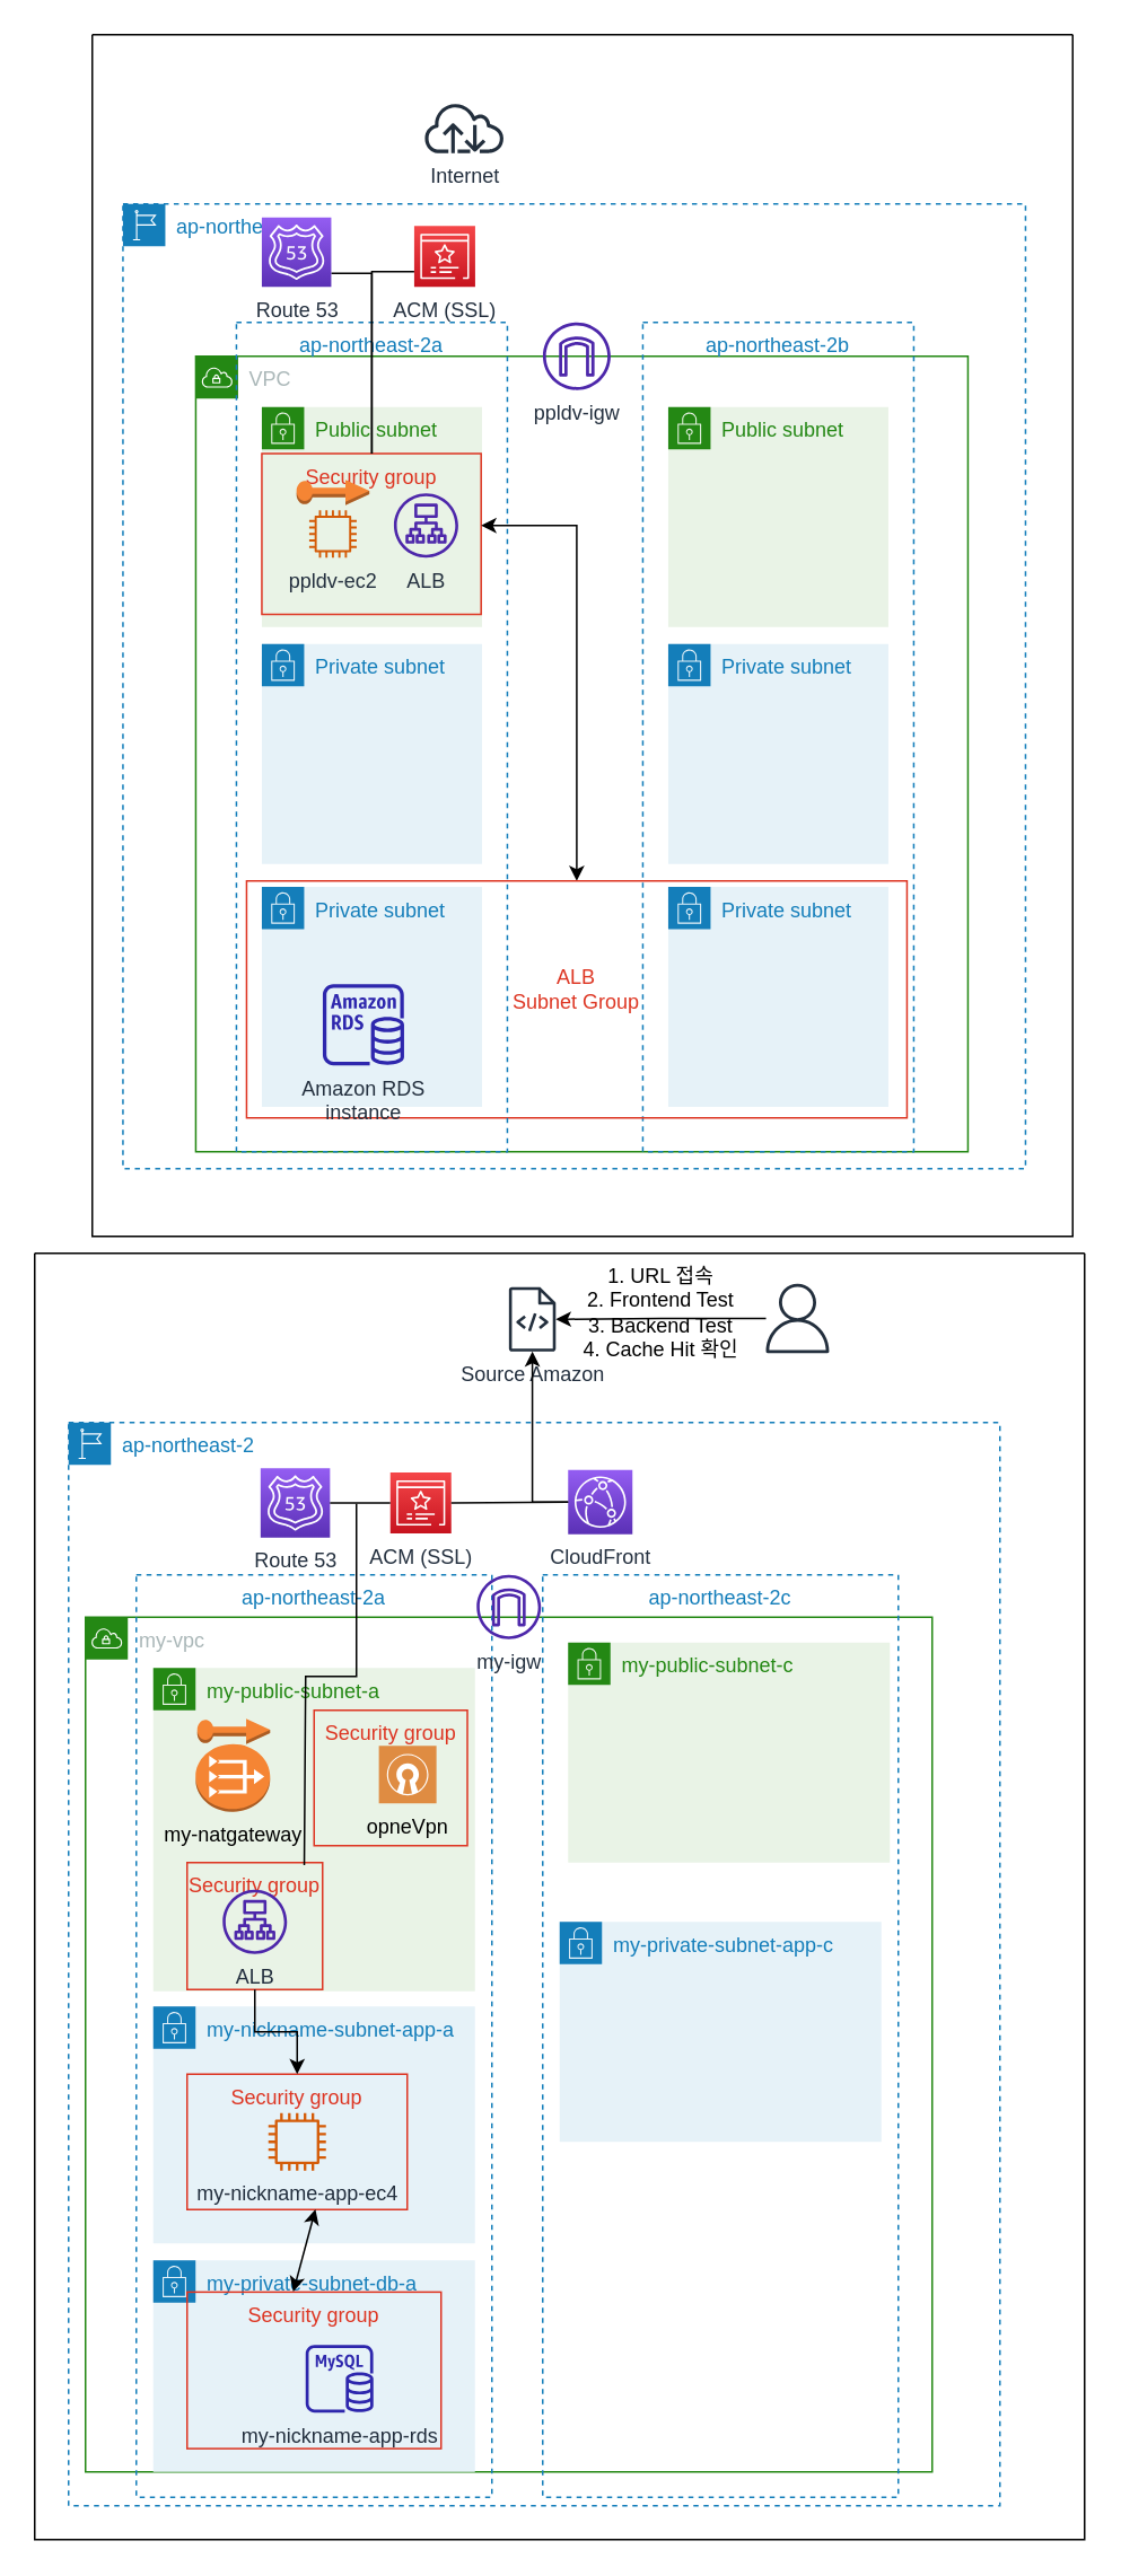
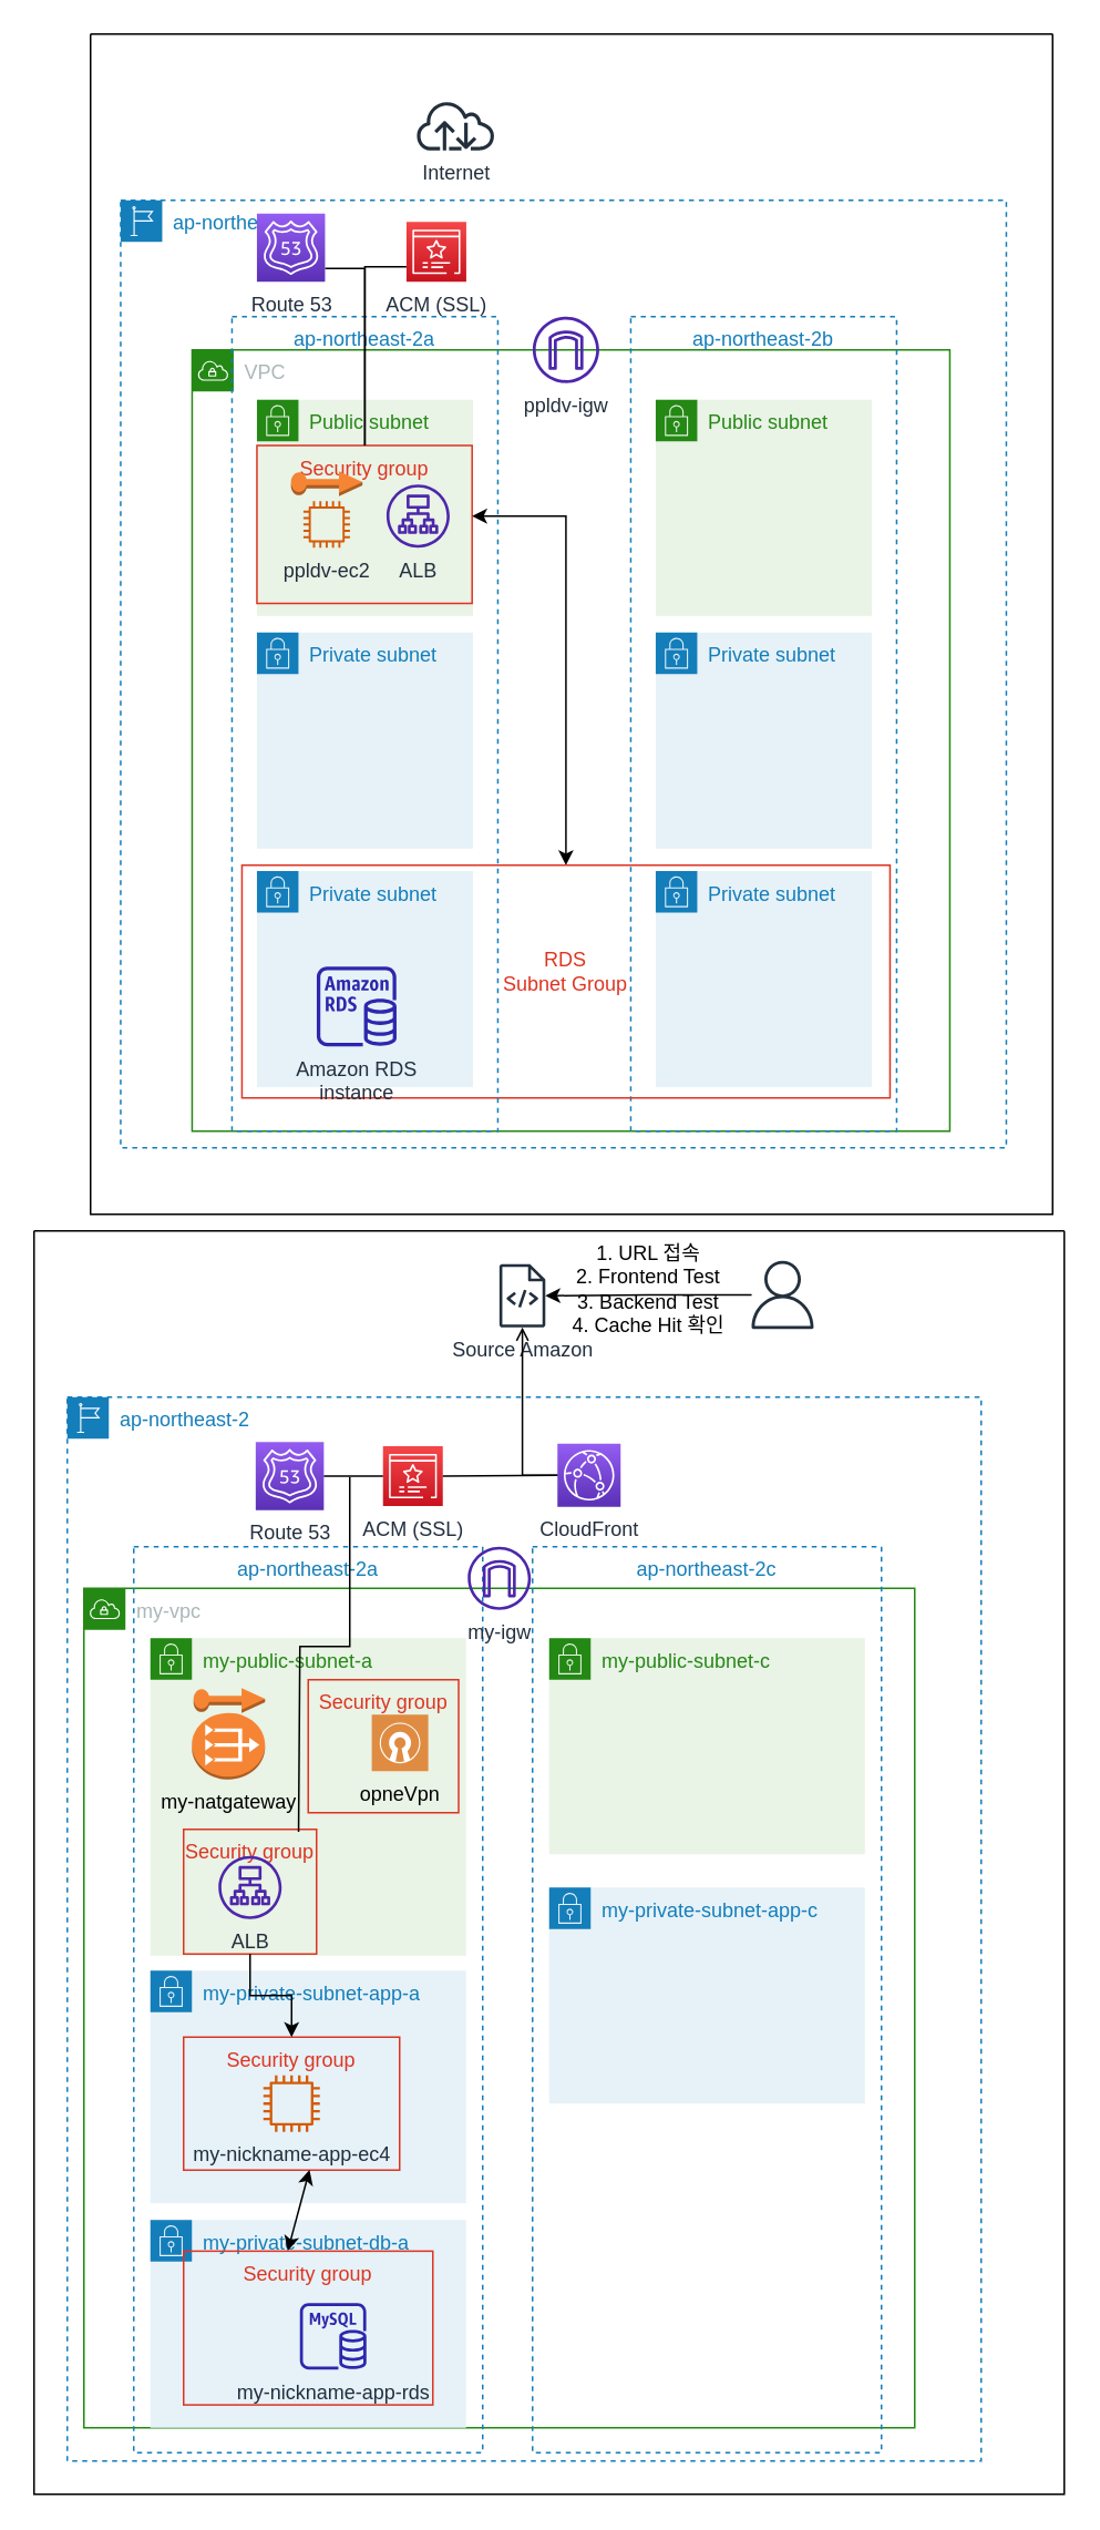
- <mxCell id="15" value="&lt;br&gt;&lt;br&gt;&lt;br&gt;ALB&lt;br&gt;Subnet Group" style="fillColor=none;strokeColor=#DD3522;verticalAlign=top;fontStyle=0;fontColor=#DD3522;whiteSpace=wrap;html=1;" vertex="1" parent="4"><mxGeometry x="30" y="310" width="390" height="140" as="geometry" /></mxCell>
+ <mxCell id="15" value="&lt;br&gt;&lt;br&gt;&lt;br&gt;RDS&lt;br&gt;Subnet Group" style="fillColor=none;strokeColor=#DD3522;verticalAlign=top;fontStyle=0;fontColor=#DD3522;whiteSpace=wrap;html=1;" vertex="1" parent="4"><mxGeometry x="30" y="310" width="390" height="140" as="geometry" /></mxCell>
- <mxCell id="59" style="edgeStyle=orthogonalEdgeStyle;rounded=0;orthogonalLoop=1;jettySize=auto;html=1;" edge="1" parent="26" source="52" target="55"><mxGeometry relative="1" as="geometry" /></mxCell>
+ <mxCell id="59" style="edgeStyle=orthogonalEdgeStyle;rounded=0;orthogonalLoop=1;jettySize=auto;html=1;endArrow=open;" edge="1" parent="26" source="52" target="55"><mxGeometry relative="1" as="geometry" /></mxCell>
- <mxCell id="41" value="my-public-subnet-c" style="points=[[0,0],[0.25,0],[0.5,0],[0.75,0],[1,0],[1,0.25],[1,0.5],[1,0.75],[1,1],[0.75,1],[0.5,1],[0.25,1],[0,1],[0,0.75],[0,0.5],[0,0.25]];outlineConnect=0;gradientColor=none;html=1;whiteSpace=wrap;fontSize=12;fontStyle=0;container=1;pointerEvents=0;collapsible=0;recursiveResize=0;shape=mxgraph.aws4.group;grIcon=mxgraph.aws4.group_security_group;grStroke=0;strokeColor=#248814;fillColor=#E9F3E6;verticalAlign=top;align=left;spacingLeft=30;fontColor=#248814;dashed=0;" vertex="1" parent="28"><mxGeometry x="285" y="15" width="190" height="130" as="geometry" /></mxCell>
+ <mxCell id="41" value="my-public-subnet-c" style="points=[[0,0],[0.25,0],[0.5,0],[0.75,0],[1,0],[1,0.25],[1,0.5],[1,0.75],[1,1],[0.75,1],[0.5,1],[0.25,1],[0,1],[0,0.75],[0,0.5],[0,0.25]];outlineConnect=0;gradientColor=none;html=1;whiteSpace=wrap;fontSize=12;fontStyle=0;container=1;pointerEvents=0;collapsible=0;recursiveResize=0;shape=mxgraph.aws4.group;grIcon=mxgraph.aws4.group_security_group;grStroke=0;strokeColor=#248814;fillColor=#E9F3E6;verticalAlign=top;align=left;spacingLeft=30;fontColor=#248814;dashed=0;" vertex="1" parent="28"><mxGeometry x="280" y="30" width="190" height="130" as="geometry" /></mxCell>
- <mxCell id="36" value="my-nickname-subnet-app-a" style="points=[[0,0],[0.25,0],[0.5,0],[0.75,0],[1,0],[1,0.25],[1,0.5],[1,0.75],[1,1],[0.75,1],[0.5,1],[0.25,1],[0,1],[0,0.75],[0,0.5],[0,0.25]];outlineConnect=0;gradientColor=none;html=1;whiteSpace=wrap;fontSize=12;fontStyle=0;container=1;pointerEvents=0;collapsible=0;recursiveResize=0;shape=mxgraph.aws4.group;grIcon=mxgraph.aws4.group_security_group;grStroke=0;strokeColor=#147EBA;fillColor=#E6F2F8;verticalAlign=top;align=left;spacingLeft=30;fontColor=#147EBA;dashed=0;" vertex="1" parent="28"><mxGeometry x="40" y="230" width="190" height="140" as="geometry" /></mxCell>
+ <mxCell id="36" value="my-private-subnet-app-a" style="points=[[0,0],[0.25,0],[0.5,0],[0.75,0],[1,0],[1,0.25],[1,0.5],[1,0.75],[1,1],[0.75,1],[0.5,1],[0.25,1],[0,1],[0,0.75],[0,0.5],[0,0.25]];outlineConnect=0;gradientColor=none;html=1;whiteSpace=wrap;fontSize=12;fontStyle=0;container=1;pointerEvents=0;collapsible=0;recursiveResize=0;shape=mxgraph.aws4.group;grIcon=mxgraph.aws4.group_security_group;grStroke=0;strokeColor=#147EBA;fillColor=#E6F2F8;verticalAlign=top;align=left;spacingLeft=30;fontColor=#147EBA;dashed=0;" vertex="1" parent="28"><mxGeometry x="40" y="230" width="190" height="140" as="geometry" /></mxCell>
